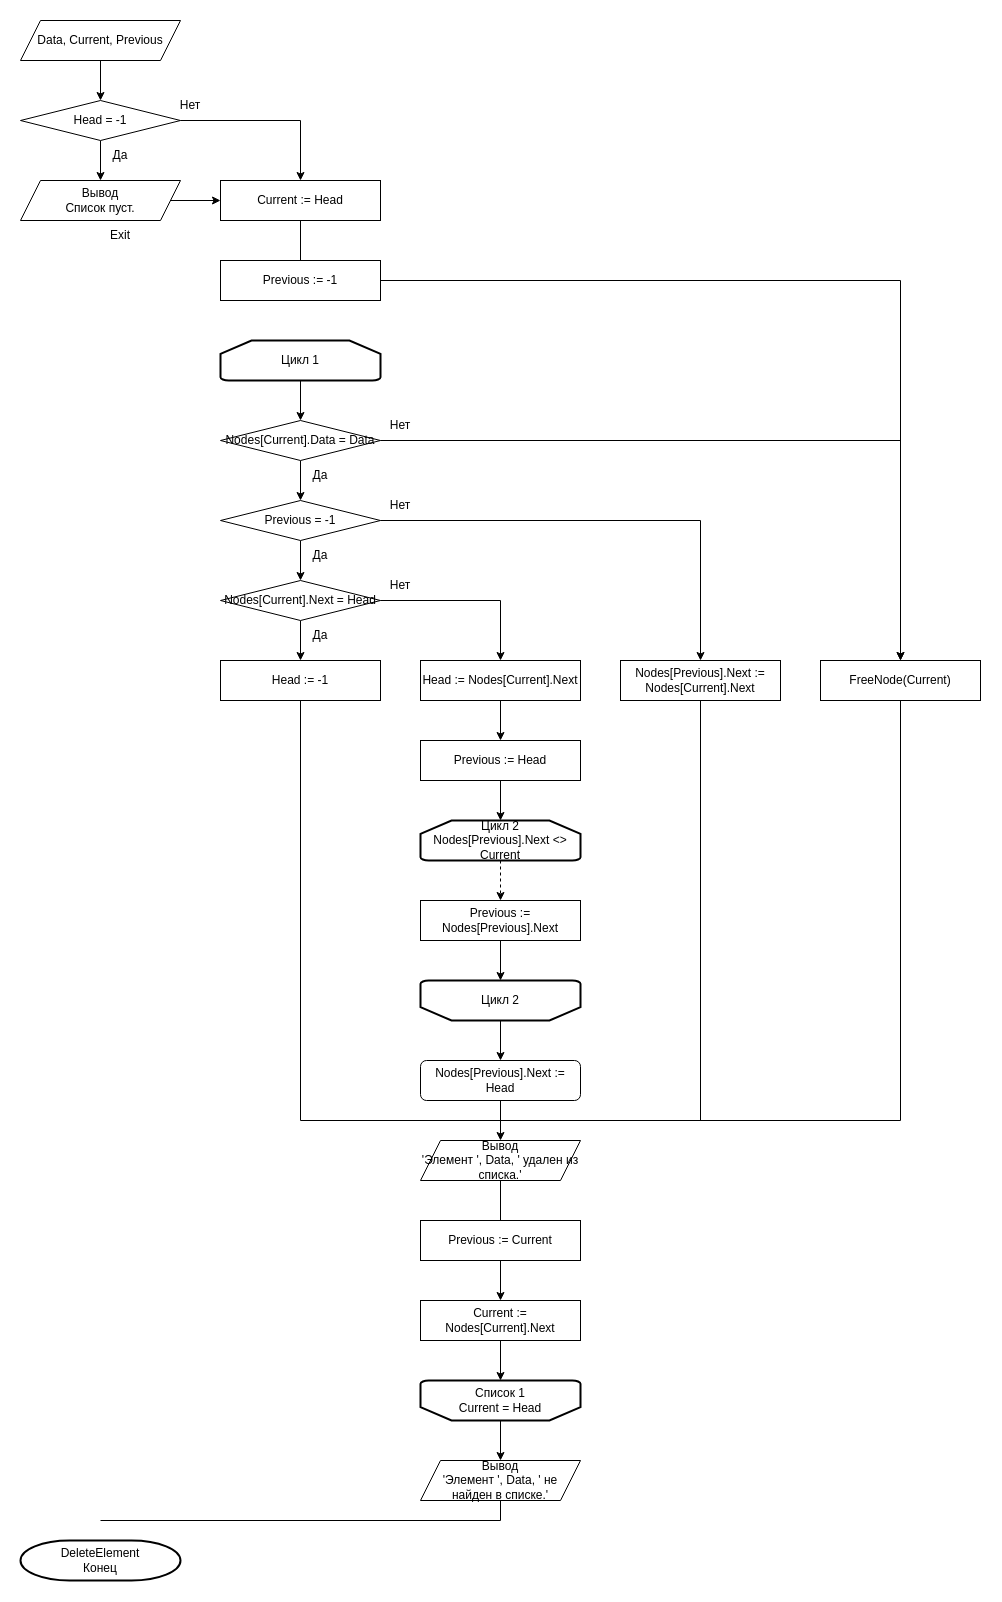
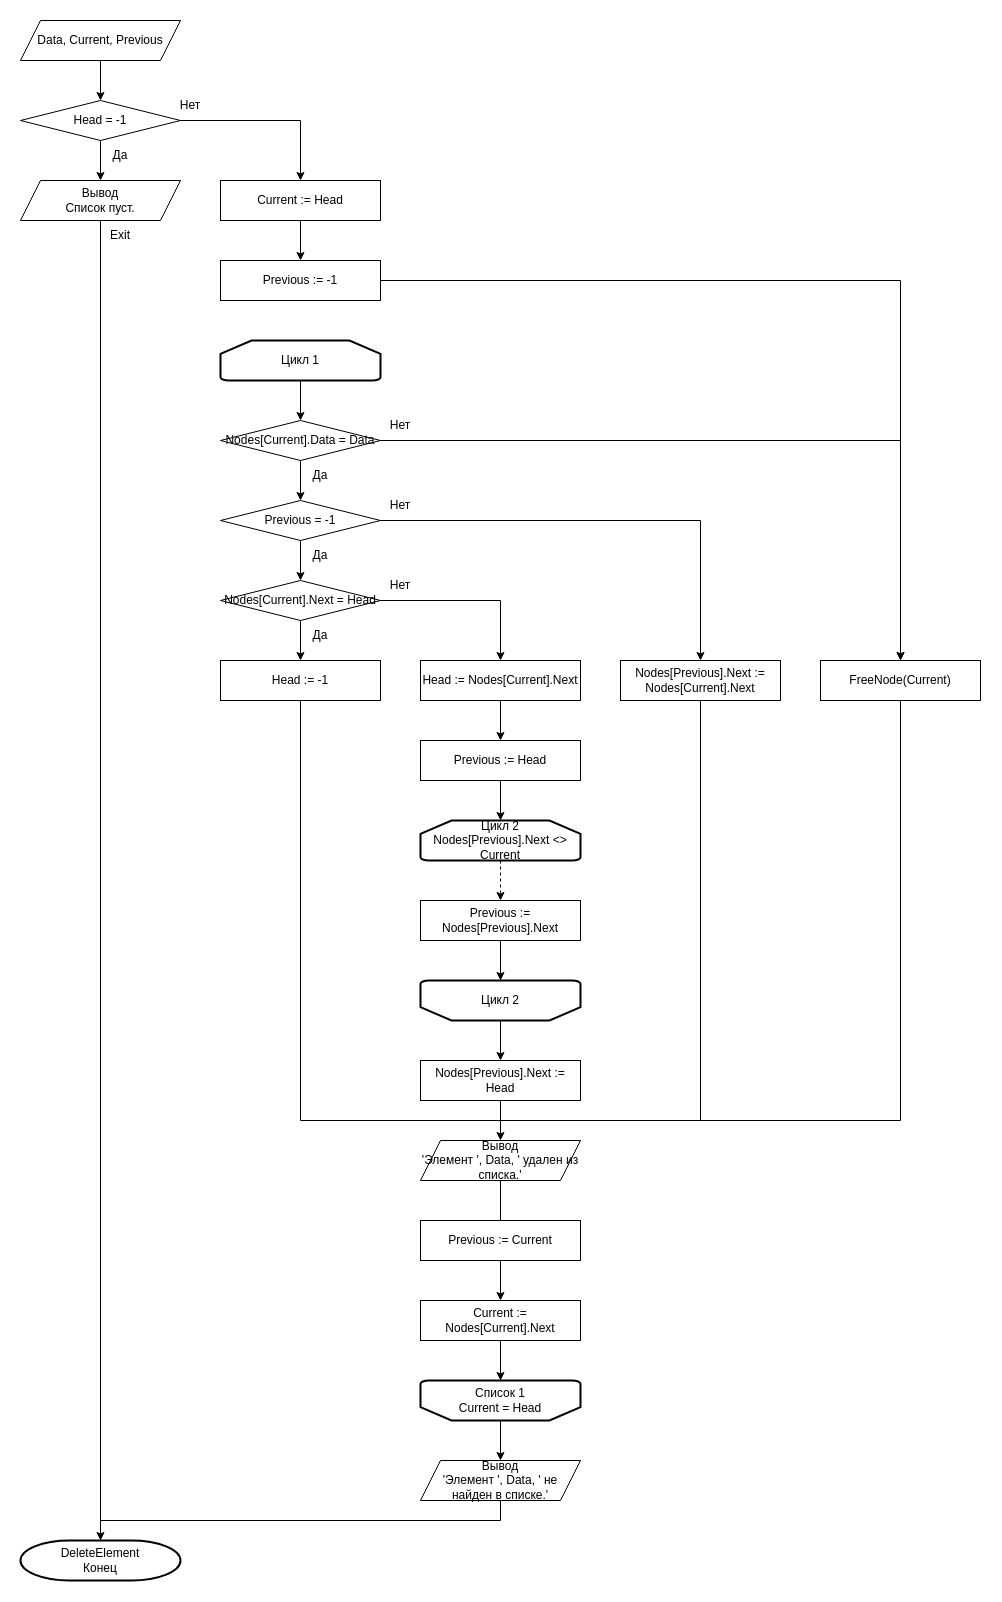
- <mxCell id="61" style="edgeStyle=orthogonalEdgeStyle;rounded=0;orthogonalLoop=1;jettySize=auto;html=1;" edge="1" parent="1" source="6" target="10"><mxGeometry relative="1" as="geometry" /></mxCell>
+ <mxCell id="61" style="edgeStyle=orthogonalEdgeStyle;rounded=0;orthogonalLoop=1;jettySize=auto;html=1;entryX=0.5;entryY=0;entryDx=0;entryDy=0;entryPerimeter=0;" edge="1" parent="1" source="6" target="60"><mxGeometry relative="1" as="geometry" /></mxCell>
- <mxCell id="9" style="edgeStyle=orthogonalEdgeStyle;rounded=0;orthogonalLoop=1;jettySize=auto;html=1;entryX=0.5;entryY=0;entryDx=0;entryDy=0;endArrow=none;" edge="1" parent="1" source="10" target="12"><mxGeometry relative="1" as="geometry" /></mxCell>
+ <mxCell id="9" style="edgeStyle=orthogonalEdgeStyle;rounded=0;orthogonalLoop=1;jettySize=auto;html=1;entryX=0.5;entryY=0;entryDx=0;entryDy=0;" edge="1" parent="1" source="10" target="12"><mxGeometry relative="1" as="geometry" /></mxCell>
- <mxCell id="41" value="Nodes[Previous].Next := Head" style="whiteSpace=wrap;html=1;rounded=1;" vertex="1" parent="1"><mxGeometry x="420" y="1060" width="160" height="40" as="geometry" /></mxCell>
+ <mxCell id="41" value="Nodes[Previous].Next := Head" style="rounded=0;whiteSpace=wrap;html=1;" vertex="1" parent="1"><mxGeometry x="420" y="1060" width="160" height="40" as="geometry" /></mxCell>
